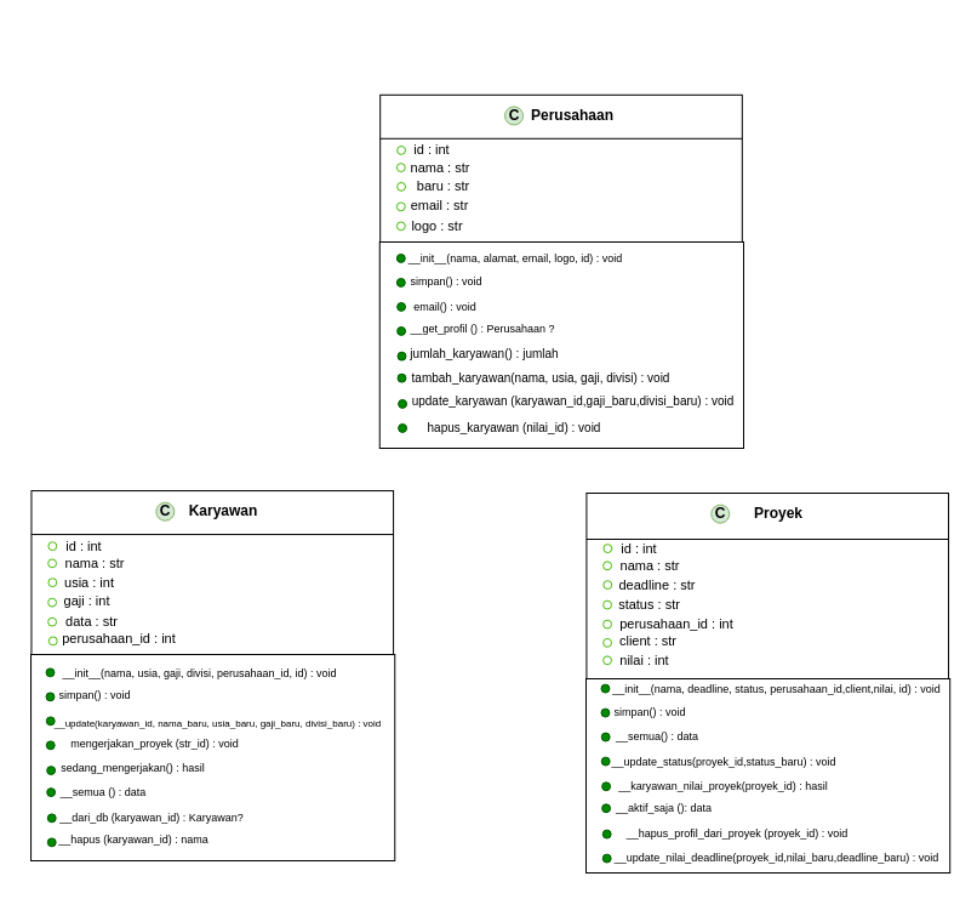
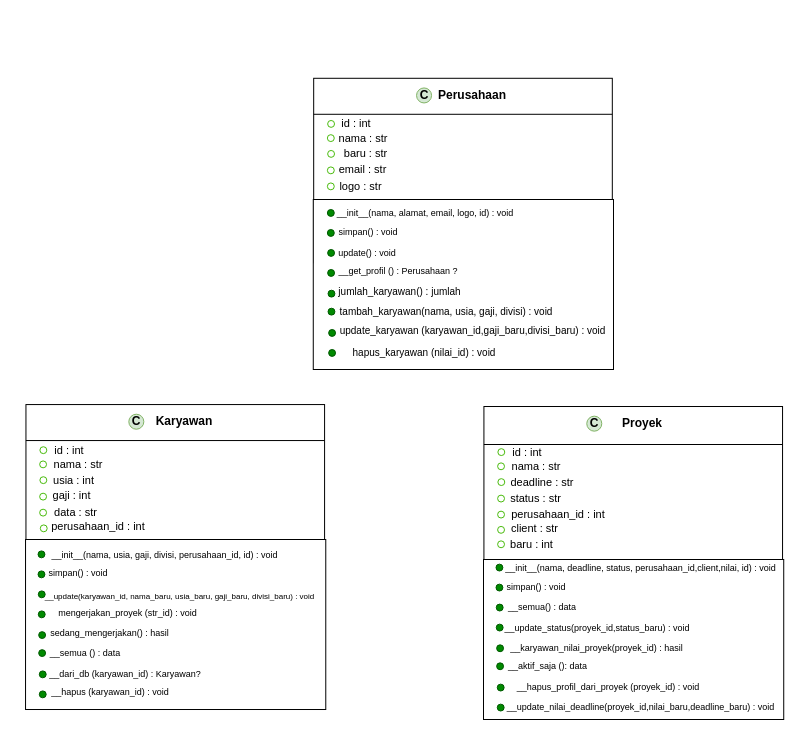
- <mxCell id="16" value="&lt;font style=&quot;font-size: 9px;&quot;&gt;email() : void&lt;/font&gt;" style="text;html=1;align=center;verticalAlign=middle;whiteSpace=wrap;rounded=0;" parent="1" vertex="1"><mxGeometry x="332.53" y="247.05" width="67.97" height="10.77" as="geometry" /></mxCell>
+ <mxCell id="16" value="&lt;font style=&quot;font-size: 9px;&quot;&gt;update() : void&lt;/font&gt;" style="text;html=1;align=center;verticalAlign=middle;whiteSpace=wrap;rounded=0;" parent="1" vertex="1"><mxGeometry x="332.53" y="247.05" width="67.97" height="10.77" as="geometry" /></mxCell>
- <mxCell id="97" value="&lt;span style=&quot;font-size: 11px;&quot;&gt;nilai : int&lt;/span&gt;" style="text;html=1;align=center;verticalAlign=middle;whiteSpace=wrap;rounded=0;" vertex="1" parent="1"><mxGeometry x="493.88" y="536.66" width="75.23" height="13.76" as="geometry" /></mxCell>
+ <mxCell id="97" value="&lt;span style=&quot;font-size: 11px;&quot;&gt;baru : int&lt;/span&gt;" style="text;html=1;align=center;verticalAlign=middle;whiteSpace=wrap;rounded=0;" vertex="1" parent="1"><mxGeometry x="493.88" y="536.66" width="75.23" height="13.76" as="geometry" /></mxCell>
- <mxCell id="59" value="&lt;div style=&quot;text-align: start;&quot;&gt;&lt;font style=&quot;color: rgb(0, 0, 0);&quot;&gt;__hapus (karyawan_id)&lt;/font&gt;&lt;font style=&quot;color: rgb(0, 0, 0);&quot; color=&quot;rgba(0, 0, 0, 0)&quot;&gt;&amp;nbsp;: nama&lt;/font&gt;&lt;/div&gt;" style="text;html=1;align=center;verticalAlign=middle;whiteSpace=wrap;rounded=0;fontSize=9;" vertex="1" parent="1"><mxGeometry x="20.59" y="686.525" width="177.97" height="10.77" as="geometry" /></mxCell>
+ <mxCell id="59" value="&lt;div style=&quot;text-align: start;&quot;&gt;&lt;font style=&quot;color: rgb(0, 0, 0);&quot;&gt;__hapus (karyawan_id)&lt;/font&gt;&lt;font style=&quot;color: rgb(0, 0, 0);&quot; color=&quot;rgba(0, 0, 0, 0)&quot;&gt;&amp;nbsp;: void&lt;/font&gt;&lt;/div&gt;" style="text;html=1;align=center;verticalAlign=middle;whiteSpace=wrap;rounded=0;fontSize=9;" vertex="1" parent="1"><mxGeometry x="20.59" y="686.525" width="177.97" height="10.77" as="geometry" /></mxCell>
